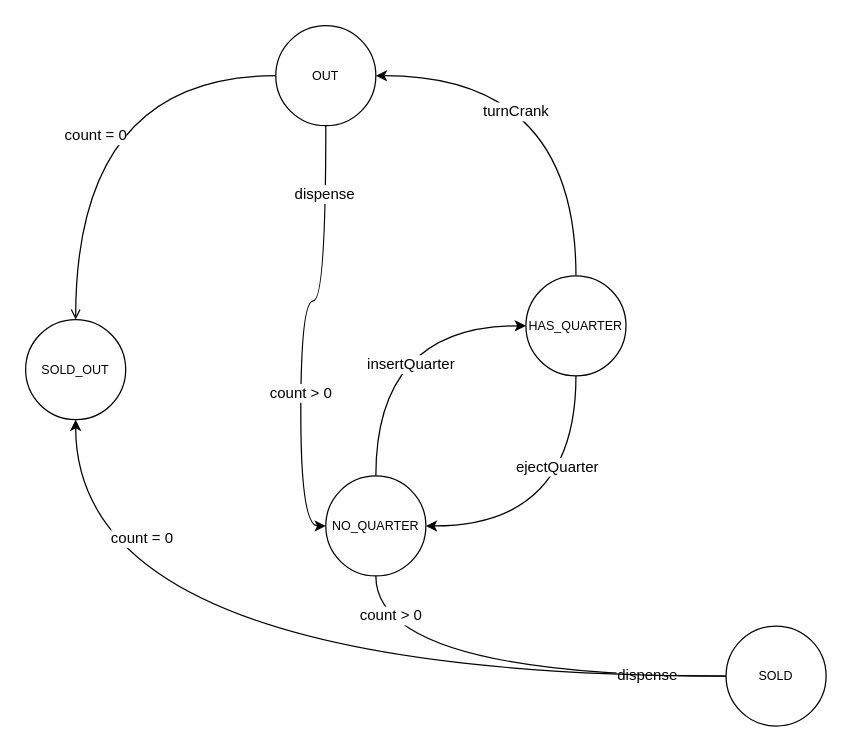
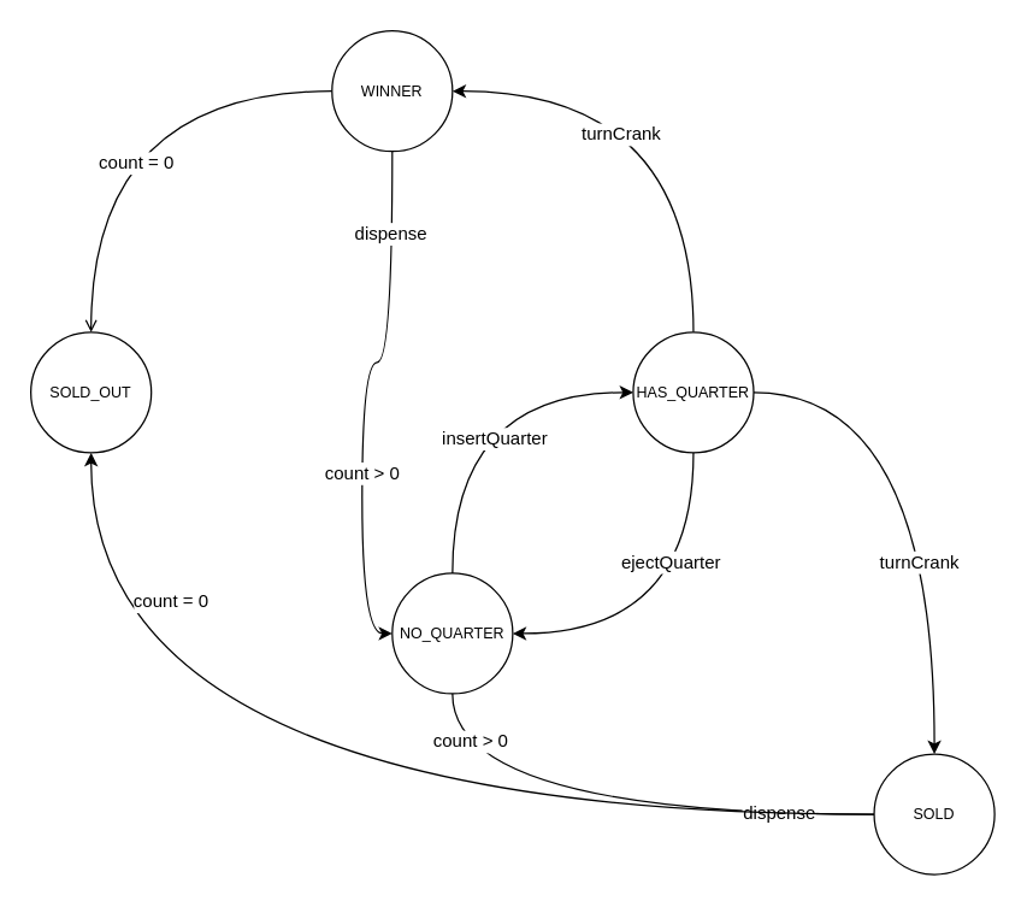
- <mxCell id="24" value="&lt;font style=&quot;font-size: 10px&quot;&gt;OUT&lt;/font&gt;" style="ellipse;whiteSpace=wrap;html=1;aspect=fixed;" vertex="1" parent="1"><mxGeometry x="220" y="20" width="80" height="80" as="geometry" /></mxCell>
+ <mxCell id="24" value="&lt;font style=&quot;font-size: 10px&quot;&gt;WINNER&lt;/font&gt;" style="ellipse;whiteSpace=wrap;html=1;aspect=fixed;" vertex="1" parent="1"><mxGeometry x="220" y="20" width="80" height="80" as="geometry" /></mxCell>
- <mxCell id="2" value="&lt;font style=&quot;font-size: 10px&quot;&gt;SOLD_OUT&lt;/font&gt;" style="ellipse;whiteSpace=wrap;html=1;aspect=fixed;" parent="1" vertex="1"><mxGeometry x="20" y="255" width="80" height="80" as="geometry" /></mxCell>
+ <mxCell id="2" value="&lt;font style=&quot;font-size: 10px&quot;&gt;SOLD_OUT&lt;/font&gt;" style="ellipse;whiteSpace=wrap;html=1;aspect=fixed;" parent="1" vertex="1"><mxGeometry x="20" y="220" width="80" height="80" as="geometry" /></mxCell>
+ <mxCell id="8" style="edgeStyle=orthogonalEdgeStyle;orthogonalLoop=1;jettySize=auto;html=1;exitX=1;exitY=0.5;exitDx=0;exitDy=0;curved=1;" parent="1" source="12" target="18" edge="1"><mxGeometry relative="1" as="geometry" /></mxCell>
+ <mxCell id="9" value="turnCrank" style="text;html=1;resizable=0;points=[];align=center;verticalAlign=middle;labelBackgroundColor=#ffffff;" parent="8" vertex="1" connectable="0"><mxGeometry x="0.289" y="-11" relative="1" as="geometry"><mxPoint as="offset" /></mxGeometry></mxCell>
